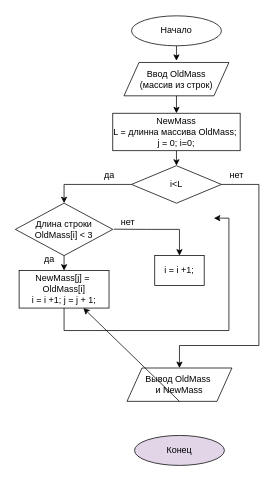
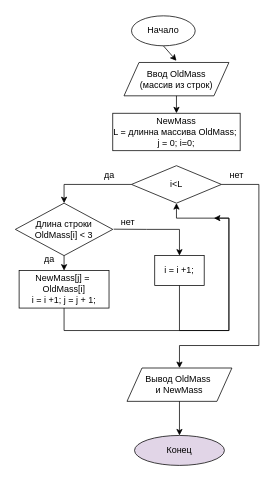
- <mxCell id="2" value="Начало" style="ellipse;whiteSpace=wrap;html=1;" vertex="1" parent="1"><mxGeometry x="175" y="20" width="120" height="40" as="geometry" /></mxCell>
+ <mxCell id="2" value="Начало" style="ellipse;whiteSpace=wrap;html=1;" vertex="1" parent="1"><mxGeometry x="175" y="20" width="85" height="40" as="geometry" /></mxCell>
- <mxCell id="12" value="" style="endArrow=classic;html=1;rounded=0;exitX=0.5;exitY=1;exitDx=0;exitDy=0;entryX=0.5;entryY=0;entryDx=0;entryDy=0;" edge="1" parent="1" source="4" target="6"><mxGeometry width="50" height="50" relative="1" as="geometry"><mxPoint x="245" y="137" as="sourcePoint" /><mxPoint x="245" y="160" as="targetPoint" /></mxGeometry></mxCell>
+ <mxCell id="20" value="" style="endArrow=classic;html=1;rounded=0;exitX=0.5;exitY=1;exitDx=0;exitDy=0;entryX=0.5;entryY=1;entryDx=0;entryDy=0;" edge="1" parent="1" source="9" target="6"><mxGeometry width="50" height="50" relative="1" as="geometry"><mxPoint x="225" y="320" as="sourcePoint" /><mxPoint x="275" y="270" as="targetPoint" /><Array as="points"><mxPoint x="239" y="440" /><mxPoint x="305" y="440" /><mxPoint x="305" y="290" /><mxPoint x="235" y="290" /></Array></mxGeometry></mxCell>
- <mxCell id="24" value="" style="endArrow=classic;html=1;rounded=0;exitX=0.5;exitY=1;exitDx=0;exitDy=0;" edge="1" parent="1" source="22" target="7"><mxGeometry width="50" height="50" relative="1" as="geometry"><mxPoint x="225" y="440" as="sourcePoint" /><mxPoint x="275" y="390" as="targetPoint" /></mxGeometry></mxCell>
+ <mxCell id="24" value="" style="endArrow=classic;html=1;rounded=0;exitX=0.5;exitY=1;exitDx=0;exitDy=0;entryX=0.5;entryY=0;entryDx=0;entryDy=0;" edge="1" parent="1" source="22" target="3"><mxGeometry width="50" height="50" relative="1" as="geometry"><mxPoint x="225" y="440" as="sourcePoint" /><mxPoint x="275" y="390" as="targetPoint" /></mxGeometry></mxCell>
